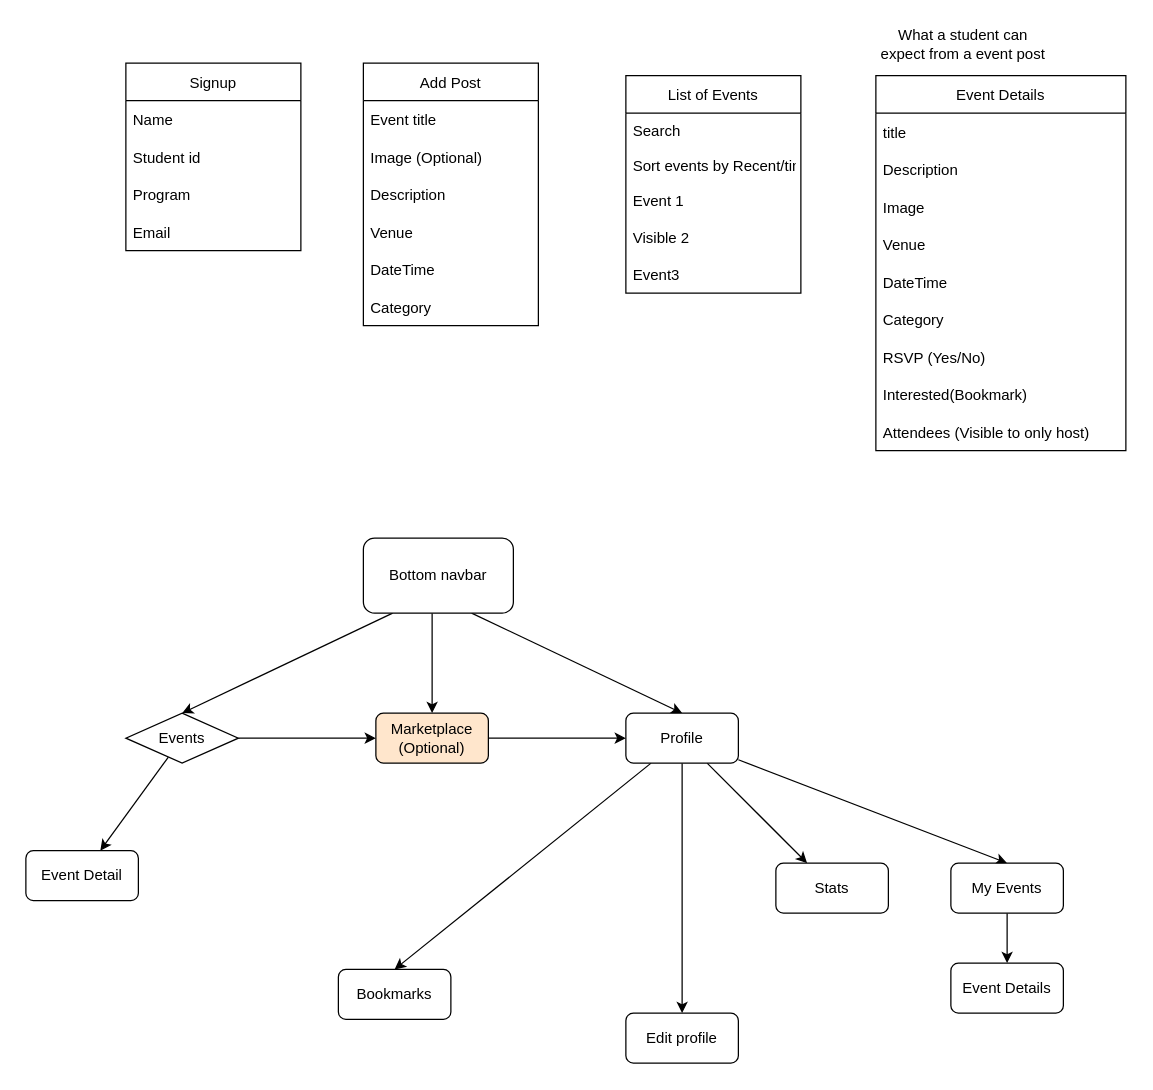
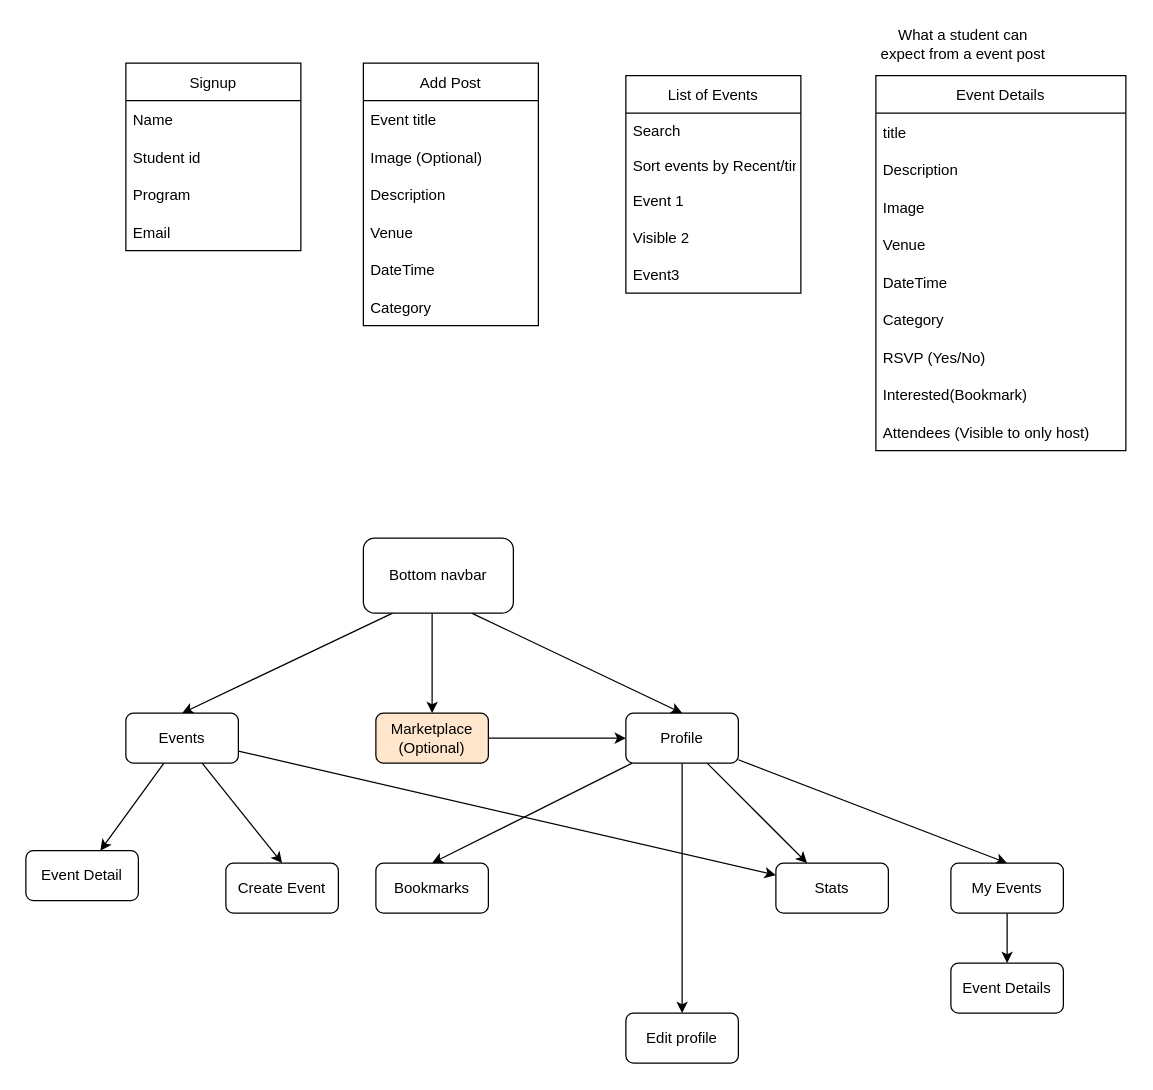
- <mxCell id="37" value="Events" style="rhombus;whiteSpace=wrap;html=1;" parent="1" vertex="1"><mxGeometry x="100" y="570" width="90" height="40" as="geometry" /></mxCell>
+ <mxCell id="37" value="Events" style="rounded=1;whiteSpace=wrap;html=1;" parent="1" vertex="1"><mxGeometry x="100" y="570" width="90" height="40" as="geometry" /></mxCell>
- <mxCell id="35" style="edgeStyle=none;html=1;" parent="1" source="37" target="44" edge="1"><mxGeometry relative="1" as="geometry" /></mxCell>
+ <mxCell id="35" style="edgeStyle=none;html=1;" parent="1" source="37" target="52" edge="1"><mxGeometry relative="1" as="geometry" /></mxCell>
+ <mxCell id="36" style="edgeStyle=none;html=1;entryX=0.5;entryY=0;entryDx=0;entryDy=0;" parent="1" source="37" target="49" edge="1"><mxGeometry relative="1" as="geometry" /></mxCell>
+ <mxCell id="49" value="Create Event" style="rounded=1;whiteSpace=wrap;html=1;" parent="1" vertex="1"><mxGeometry x="180" y="690" width="90" height="40" as="geometry" /></mxCell>
- <mxCell id="46" value="Bookmarks" style="rounded=1;whiteSpace=wrap;html=1;" parent="1" vertex="1"><mxGeometry x="270" y="775" width="90" height="40" as="geometry" /></mxCell>
+ <mxCell id="46" value="Bookmarks" style="rounded=1;whiteSpace=wrap;html=1;" parent="1" vertex="1"><mxGeometry x="300" y="690" width="90" height="40" as="geometry" /></mxCell>
